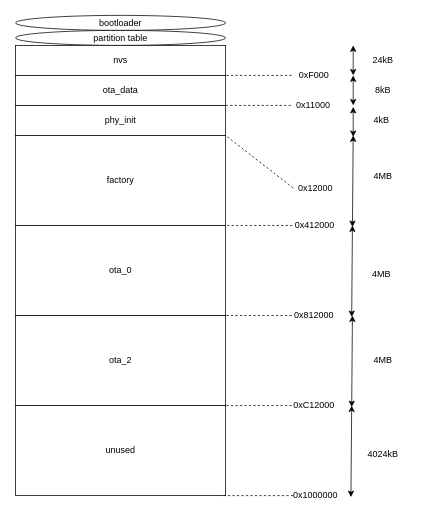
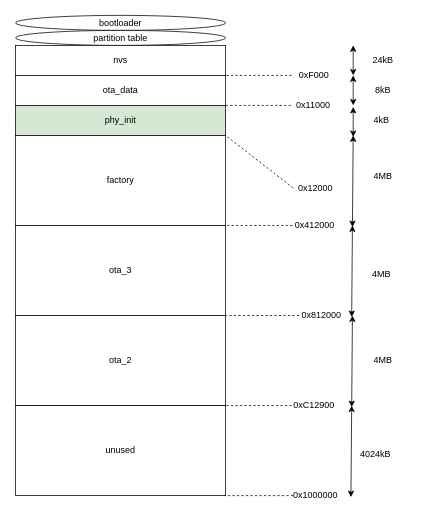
- <mxCell id="8" value="phy_init" style="rounded=0;whiteSpace=wrap;html=1;" vertex="1" parent="1"><mxGeometry x="20" y="140" width="280" height="40" as="geometry" /></mxCell>
+ <mxCell id="8" value="phy_init" style="rounded=0;whiteSpace=wrap;html=1;fillColor=#d5e8d4;" vertex="1" parent="1"><mxGeometry x="20" y="140" width="280" height="40" as="geometry" /></mxCell>
- <mxCell id="10" value="ota_0" style="rounded=0;whiteSpace=wrap;html=1;" vertex="1" parent="1"><mxGeometry x="20" y="300" width="280" height="120" as="geometry" /></mxCell>
+ <mxCell id="10" value="ota_3" style="rounded=0;whiteSpace=wrap;html=1;" vertex="1" parent="1"><mxGeometry x="20" y="300" width="280" height="120" as="geometry" /></mxCell>
- <mxCell id="27" value="0x812000" style="text;html=1;align=center;verticalAlign=middle;whiteSpace=wrap;rounded=0;" vertex="1" parent="1"><mxGeometry x="388" y="405" width="60" height="30" as="geometry" /></mxCell>
+ <mxCell id="27" value="0x812000" style="text;html=1;align=center;verticalAlign=middle;whiteSpace=wrap;rounded=0;" vertex="1" parent="1"><mxGeometry x="398" y="405" width="60" height="30" as="geometry" /></mxCell>
- <mxCell id="30" value="0xC12000" style="text;html=1;align=center;verticalAlign=middle;whiteSpace=wrap;rounded=0;" vertex="1" parent="1"><mxGeometry x="388" y="525" width="60" height="30" as="geometry" /></mxCell>
+ <mxCell id="30" value="0xC12900" style="text;html=1;align=center;verticalAlign=middle;whiteSpace=wrap;rounded=0;" vertex="1" parent="1"><mxGeometry x="388" y="525" width="60" height="30" as="geometry" /></mxCell>
- <mxCell id="38" value="4024kB" style="text;html=1;align=center;verticalAlign=middle;whiteSpace=wrap;rounded=0;" vertex="1" parent="1"><mxGeometry x="480" y="590" width="60" height="30" as="geometry" /></mxCell>
+ <mxCell id="38" value="4024kB" style="text;html=1;align=center;verticalAlign=middle;whiteSpace=wrap;rounded=0;" vertex="1" parent="1"><mxGeometry x="470" y="590" width="60" height="30" as="geometry" /></mxCell>
